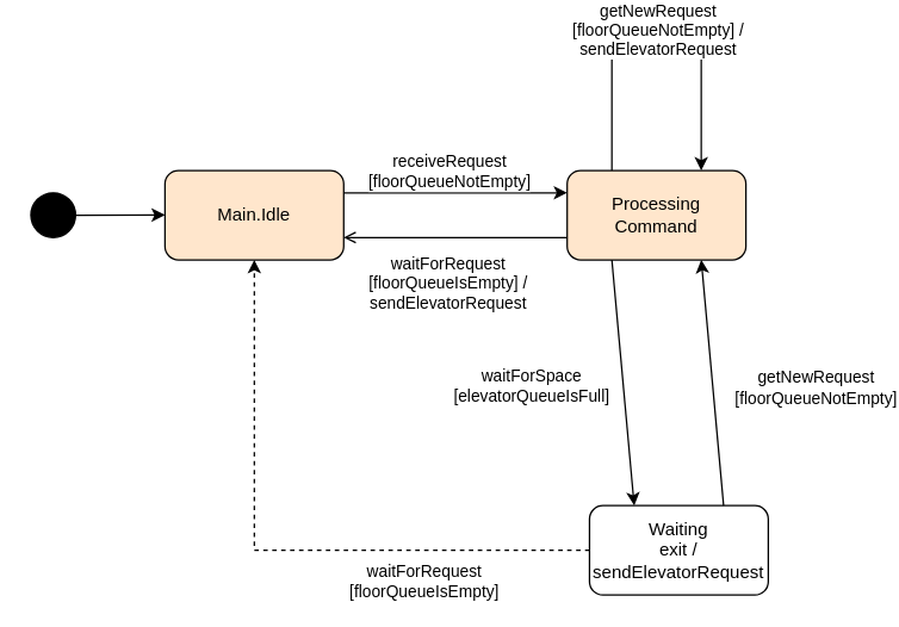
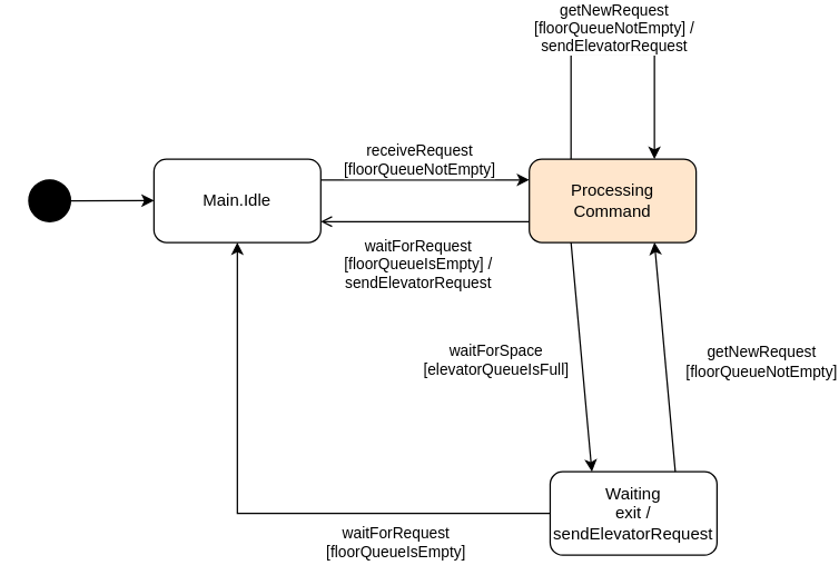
- <mxCell id="4" value="Main.Idle" style="rounded=1;whiteSpace=wrap;html=1;fillColor=#ffe6cc;" vertex="1" parent="1"><mxGeometry x="110" y="95" width="120" height="60" as="geometry" /></mxCell>
+ <mxCell id="4" value="Main.Idle" style="rounded=1;whiteSpace=wrap;html=1;" vertex="1" parent="1"><mxGeometry x="110" y="95" width="120" height="60" as="geometry" /></mxCell>
- <mxCell id="15" value="" style="endArrow=classic;html=1;rounded=0;exitX=0;exitY=0.5;exitDx=0;exitDy=0;entryX=0.5;entryY=1;entryDx=0;entryDy=0;dashed=1;" edge="1" parent="1" source="10" target="4"><mxGeometry width="50" height="50" relative="1" as="geometry"><mxPoint x="280" y="310" as="sourcePoint" /><mxPoint x="180" y="310" as="targetPoint" /><Array as="points"><mxPoint x="170" y="350" /></Array></mxGeometry></mxCell>
+ <mxCell id="15" value="" style="endArrow=classic;html=1;rounded=0;exitX=0;exitY=0.5;exitDx=0;exitDy=0;entryX=0.5;entryY=1;entryDx=0;entryDy=0;" edge="1" parent="1" source="10" target="4"><mxGeometry width="50" height="50" relative="1" as="geometry"><mxPoint x="280" y="310" as="sourcePoint" /><mxPoint x="180" y="310" as="targetPoint" /><Array as="points"><mxPoint x="170" y="350" /></Array></mxGeometry></mxCell>
